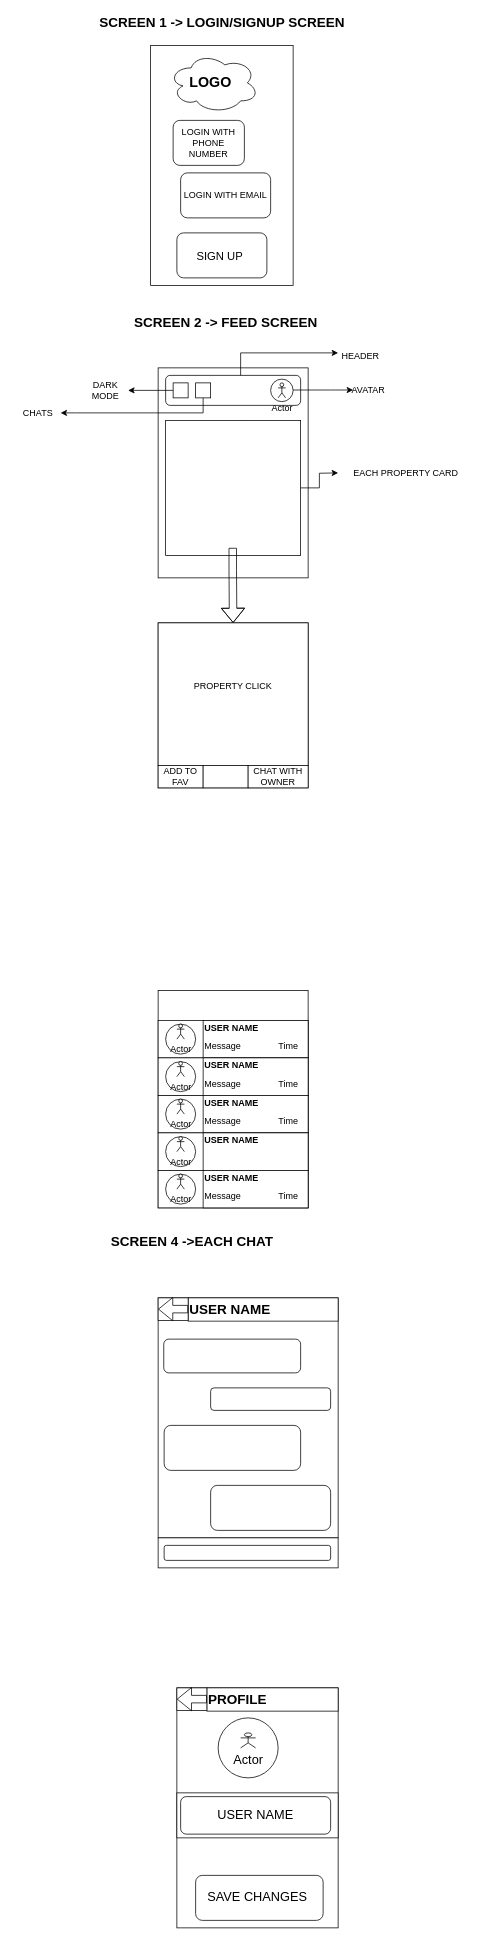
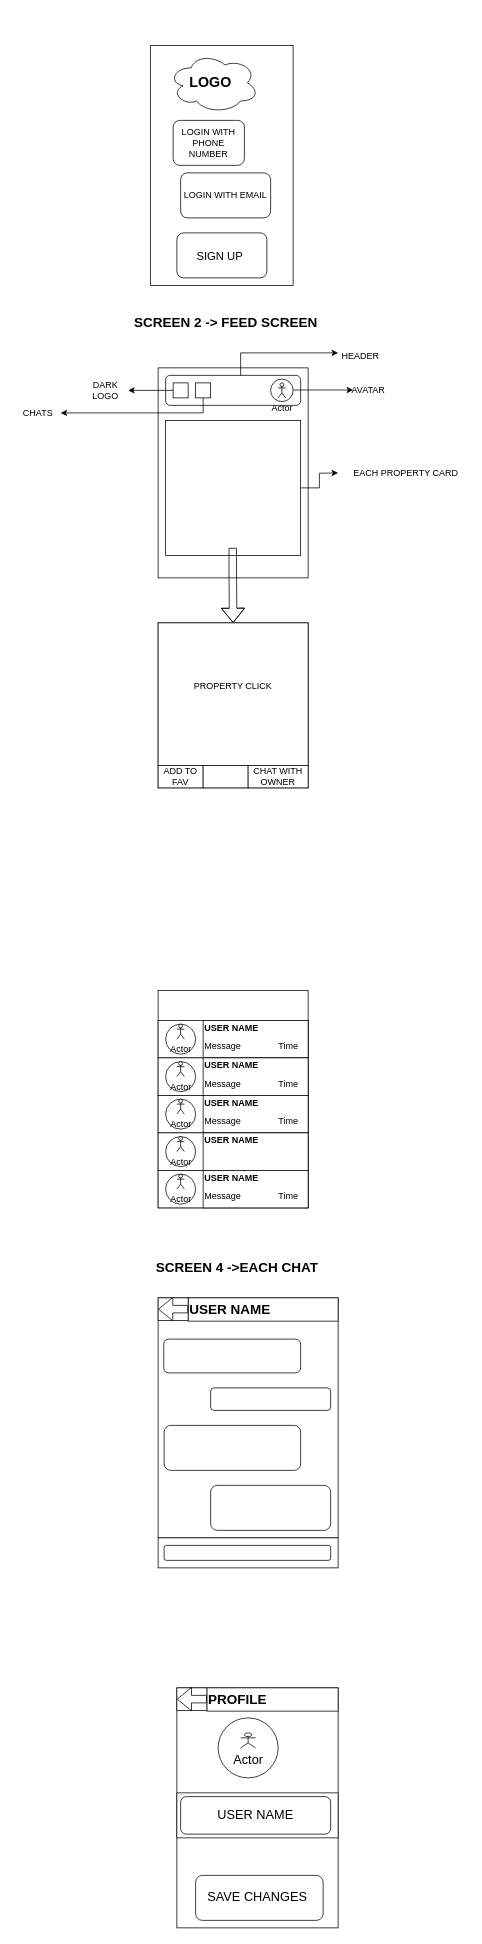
- <mxCell id="5" value="&lt;font style=&quot;font-size: 18px&quot;&gt;&lt;b&gt;SCREEN 1 -&amp;gt; LOGIN/SIGNUP SCREEN&lt;/b&gt;&lt;/font&gt;" style="text;html=1;align=center;verticalAlign=middle;resizable=0;points=[];autosize=1;strokeColor=none;fillColor=none;" vertex="1" parent="1"><mxGeometry x="125" y="20" width="340" height="20" as="geometry" /></mxCell>
- <mxCell id="18" value="DARK MODE" style="text;html=1;strokeColor=none;fillColor=none;align=center;verticalAlign=middle;whiteSpace=wrap;rounded=0;" vertex="1" parent="1"><mxGeometry x="110" y="505" width="60" height="30" as="geometry" /></mxCell>
+ <mxCell id="18" value="DARK LOGO" style="text;html=1;strokeColor=none;fillColor=none;align=center;verticalAlign=middle;whiteSpace=wrap;rounded=0;" vertex="1" parent="1"><mxGeometry x="110" y="505" width="60" height="30" as="geometry" /></mxCell>
- <mxCell id="65" value="&lt;font style=&quot;font-size: 18px&quot;&gt;&lt;b&gt;SCREEN 4 -&amp;gt;EACH CHAT&lt;/b&gt;&lt;/font&gt;" style="text;html=1;align=center;verticalAlign=middle;resizable=0;points=[];autosize=1;strokeColor=none;fillColor=none;" vertex="1" parent="1"><mxGeometry x="140" y="1645" width="230" height="20" as="geometry" /></mxCell>
+ <mxCell id="65" value="&lt;font style=&quot;font-size: 18px&quot;&gt;&lt;b&gt;SCREEN 4 -&amp;gt;EACH CHAT&lt;/b&gt;&lt;/font&gt;" style="text;html=1;align=center;verticalAlign=middle;resizable=0;points=[];autosize=1;strokeColor=none;fillColor=none;" vertex="1" parent="1"><mxGeometry x="200" y="1680" width="230" height="20" as="geometry" /></mxCell>
